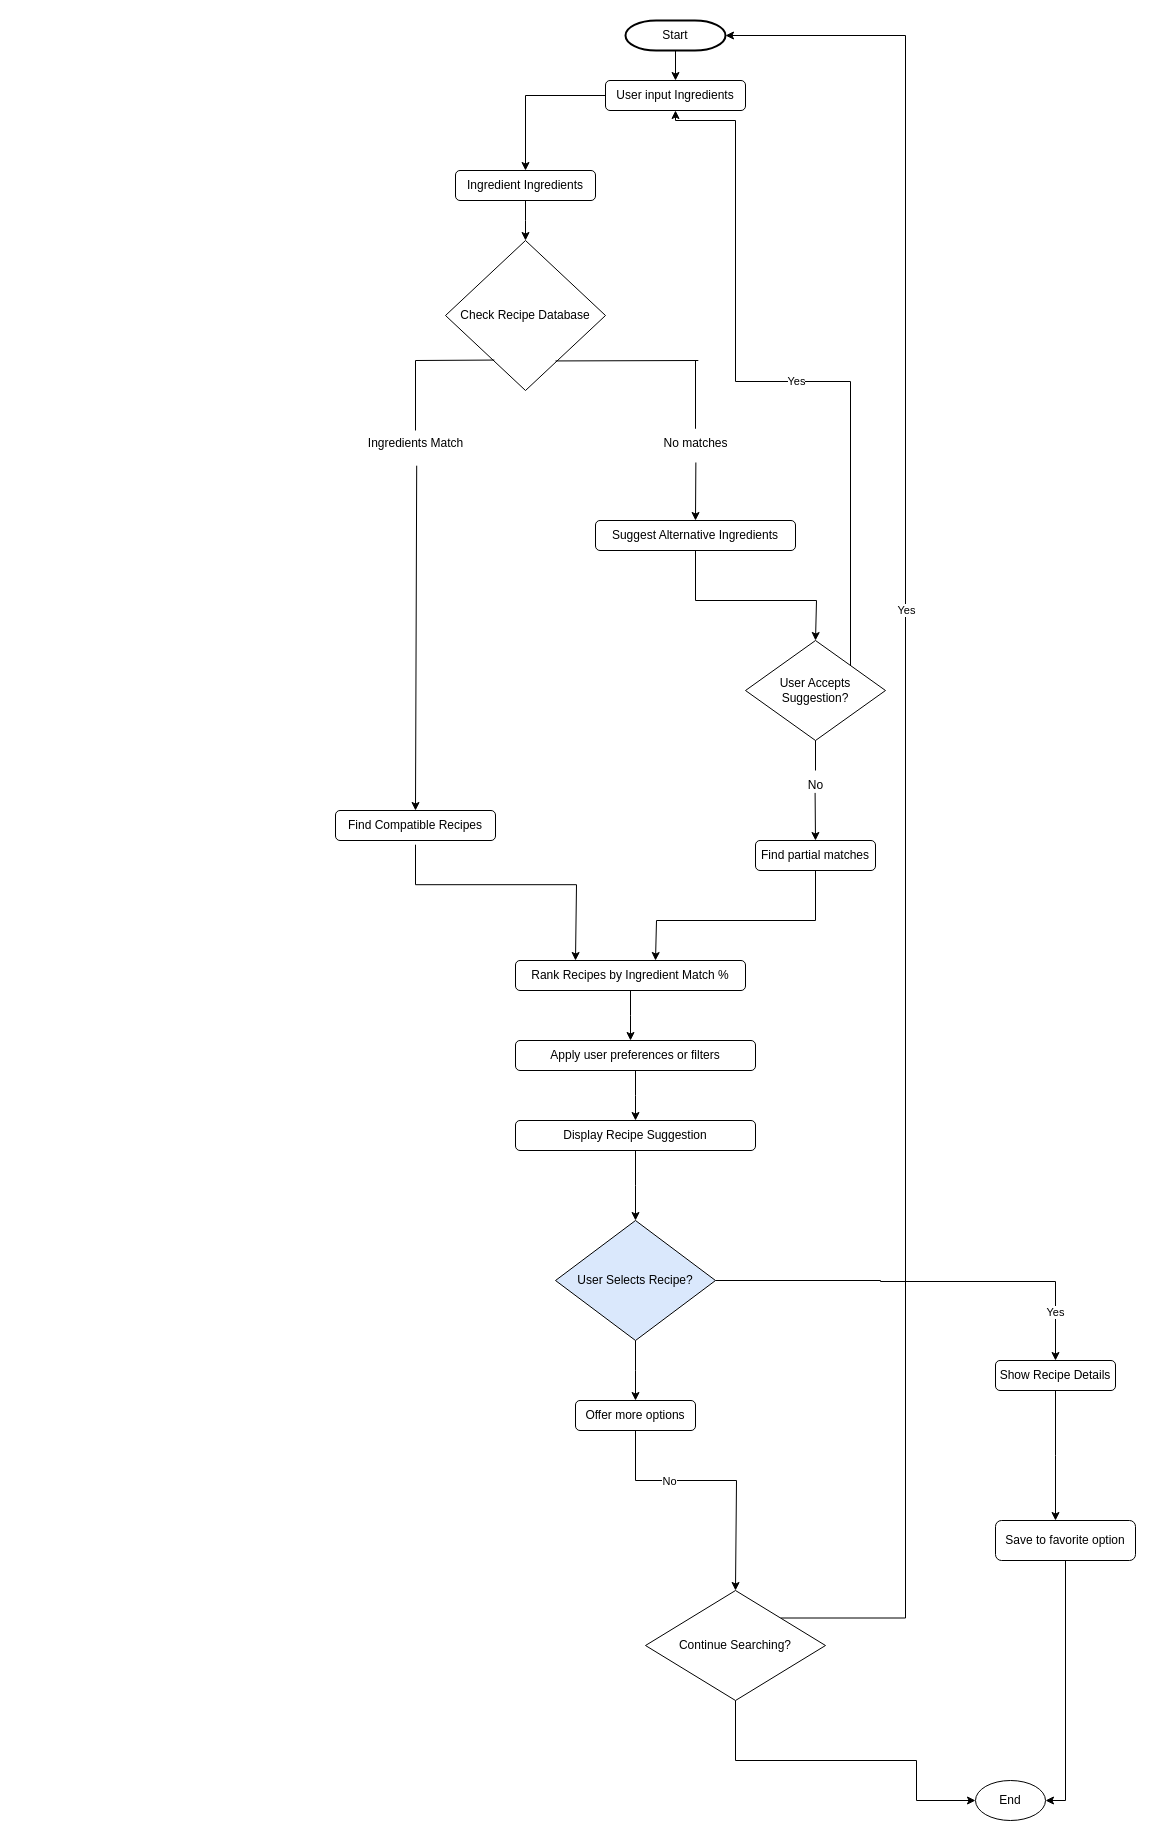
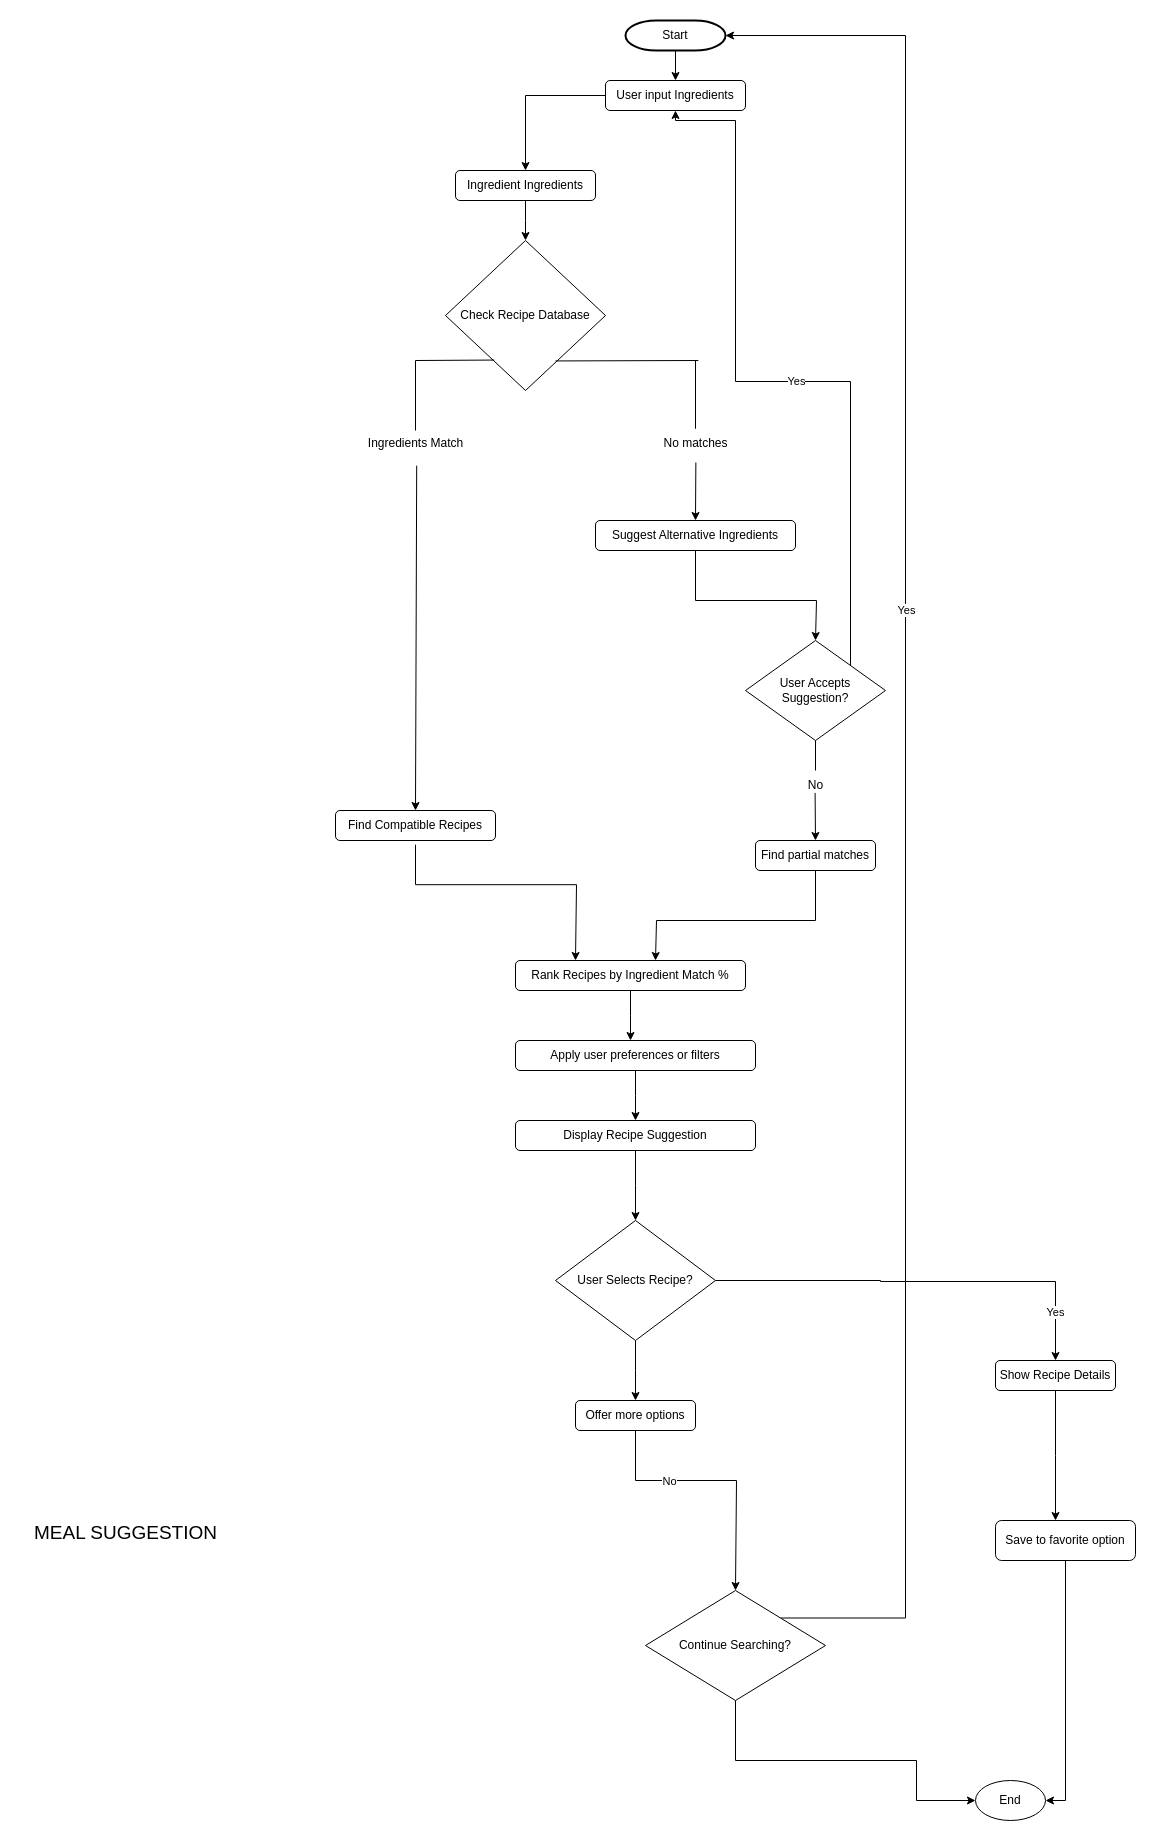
- <mxCell id="39" value="User Selects Recipe?" style="rhombus;whiteSpace=wrap;html=1;fillColor=#dae8fc;" parent="1" vertex="1"><mxGeometry x="555" y="1220" width="160" height="120" as="geometry" /></mxCell>
+ <mxCell id="39" value="User Selects Recipe?" style="rhombus;whiteSpace=wrap;html=1;" parent="1" vertex="1"><mxGeometry x="555" y="1220" width="160" height="120" as="geometry" /></mxCell>
+ <mxCell id="52" value="&lt;font style=&quot;font-size: 19px;&quot;&gt;MEAL SUGGESTION&lt;/font&gt;" style="text;html=1;align=center;verticalAlign=middle;resizable=0;points=[];autosize=1;strokeColor=none;fillColor=none;" vertex="1" parent="1"><mxGeometry x="20" y="1513" width="210" height="40" as="geometry" /></mxCell>
